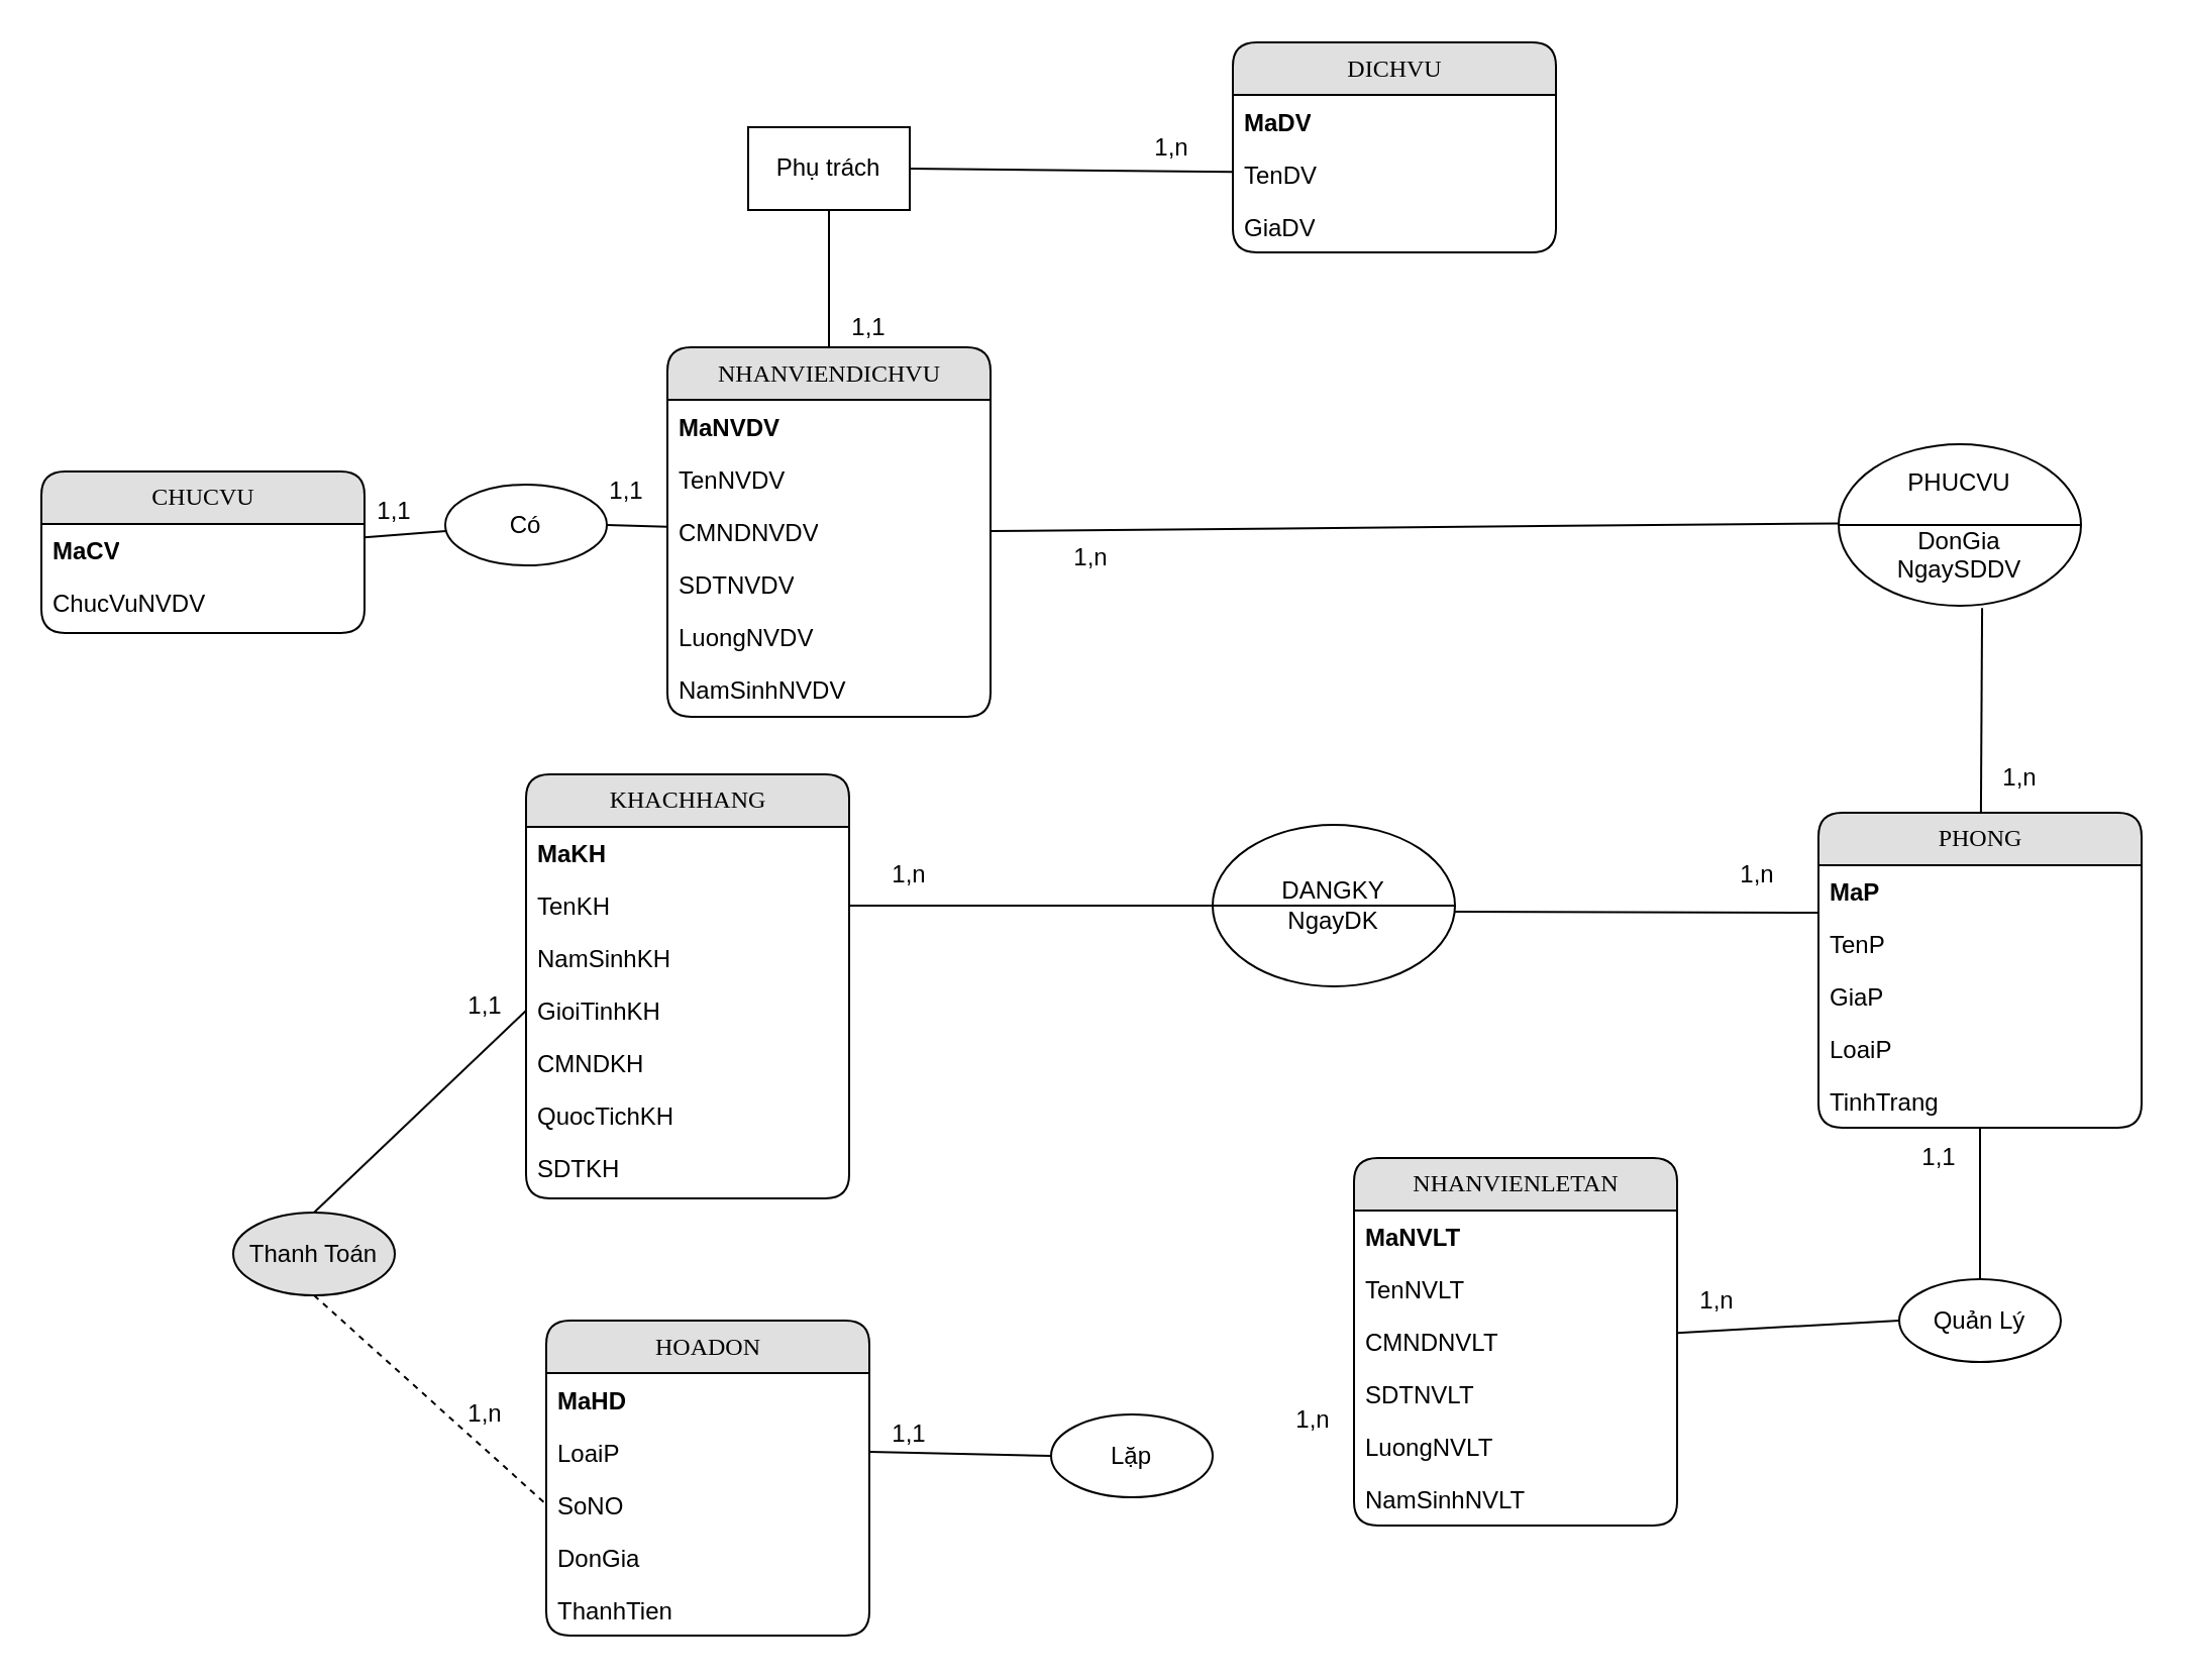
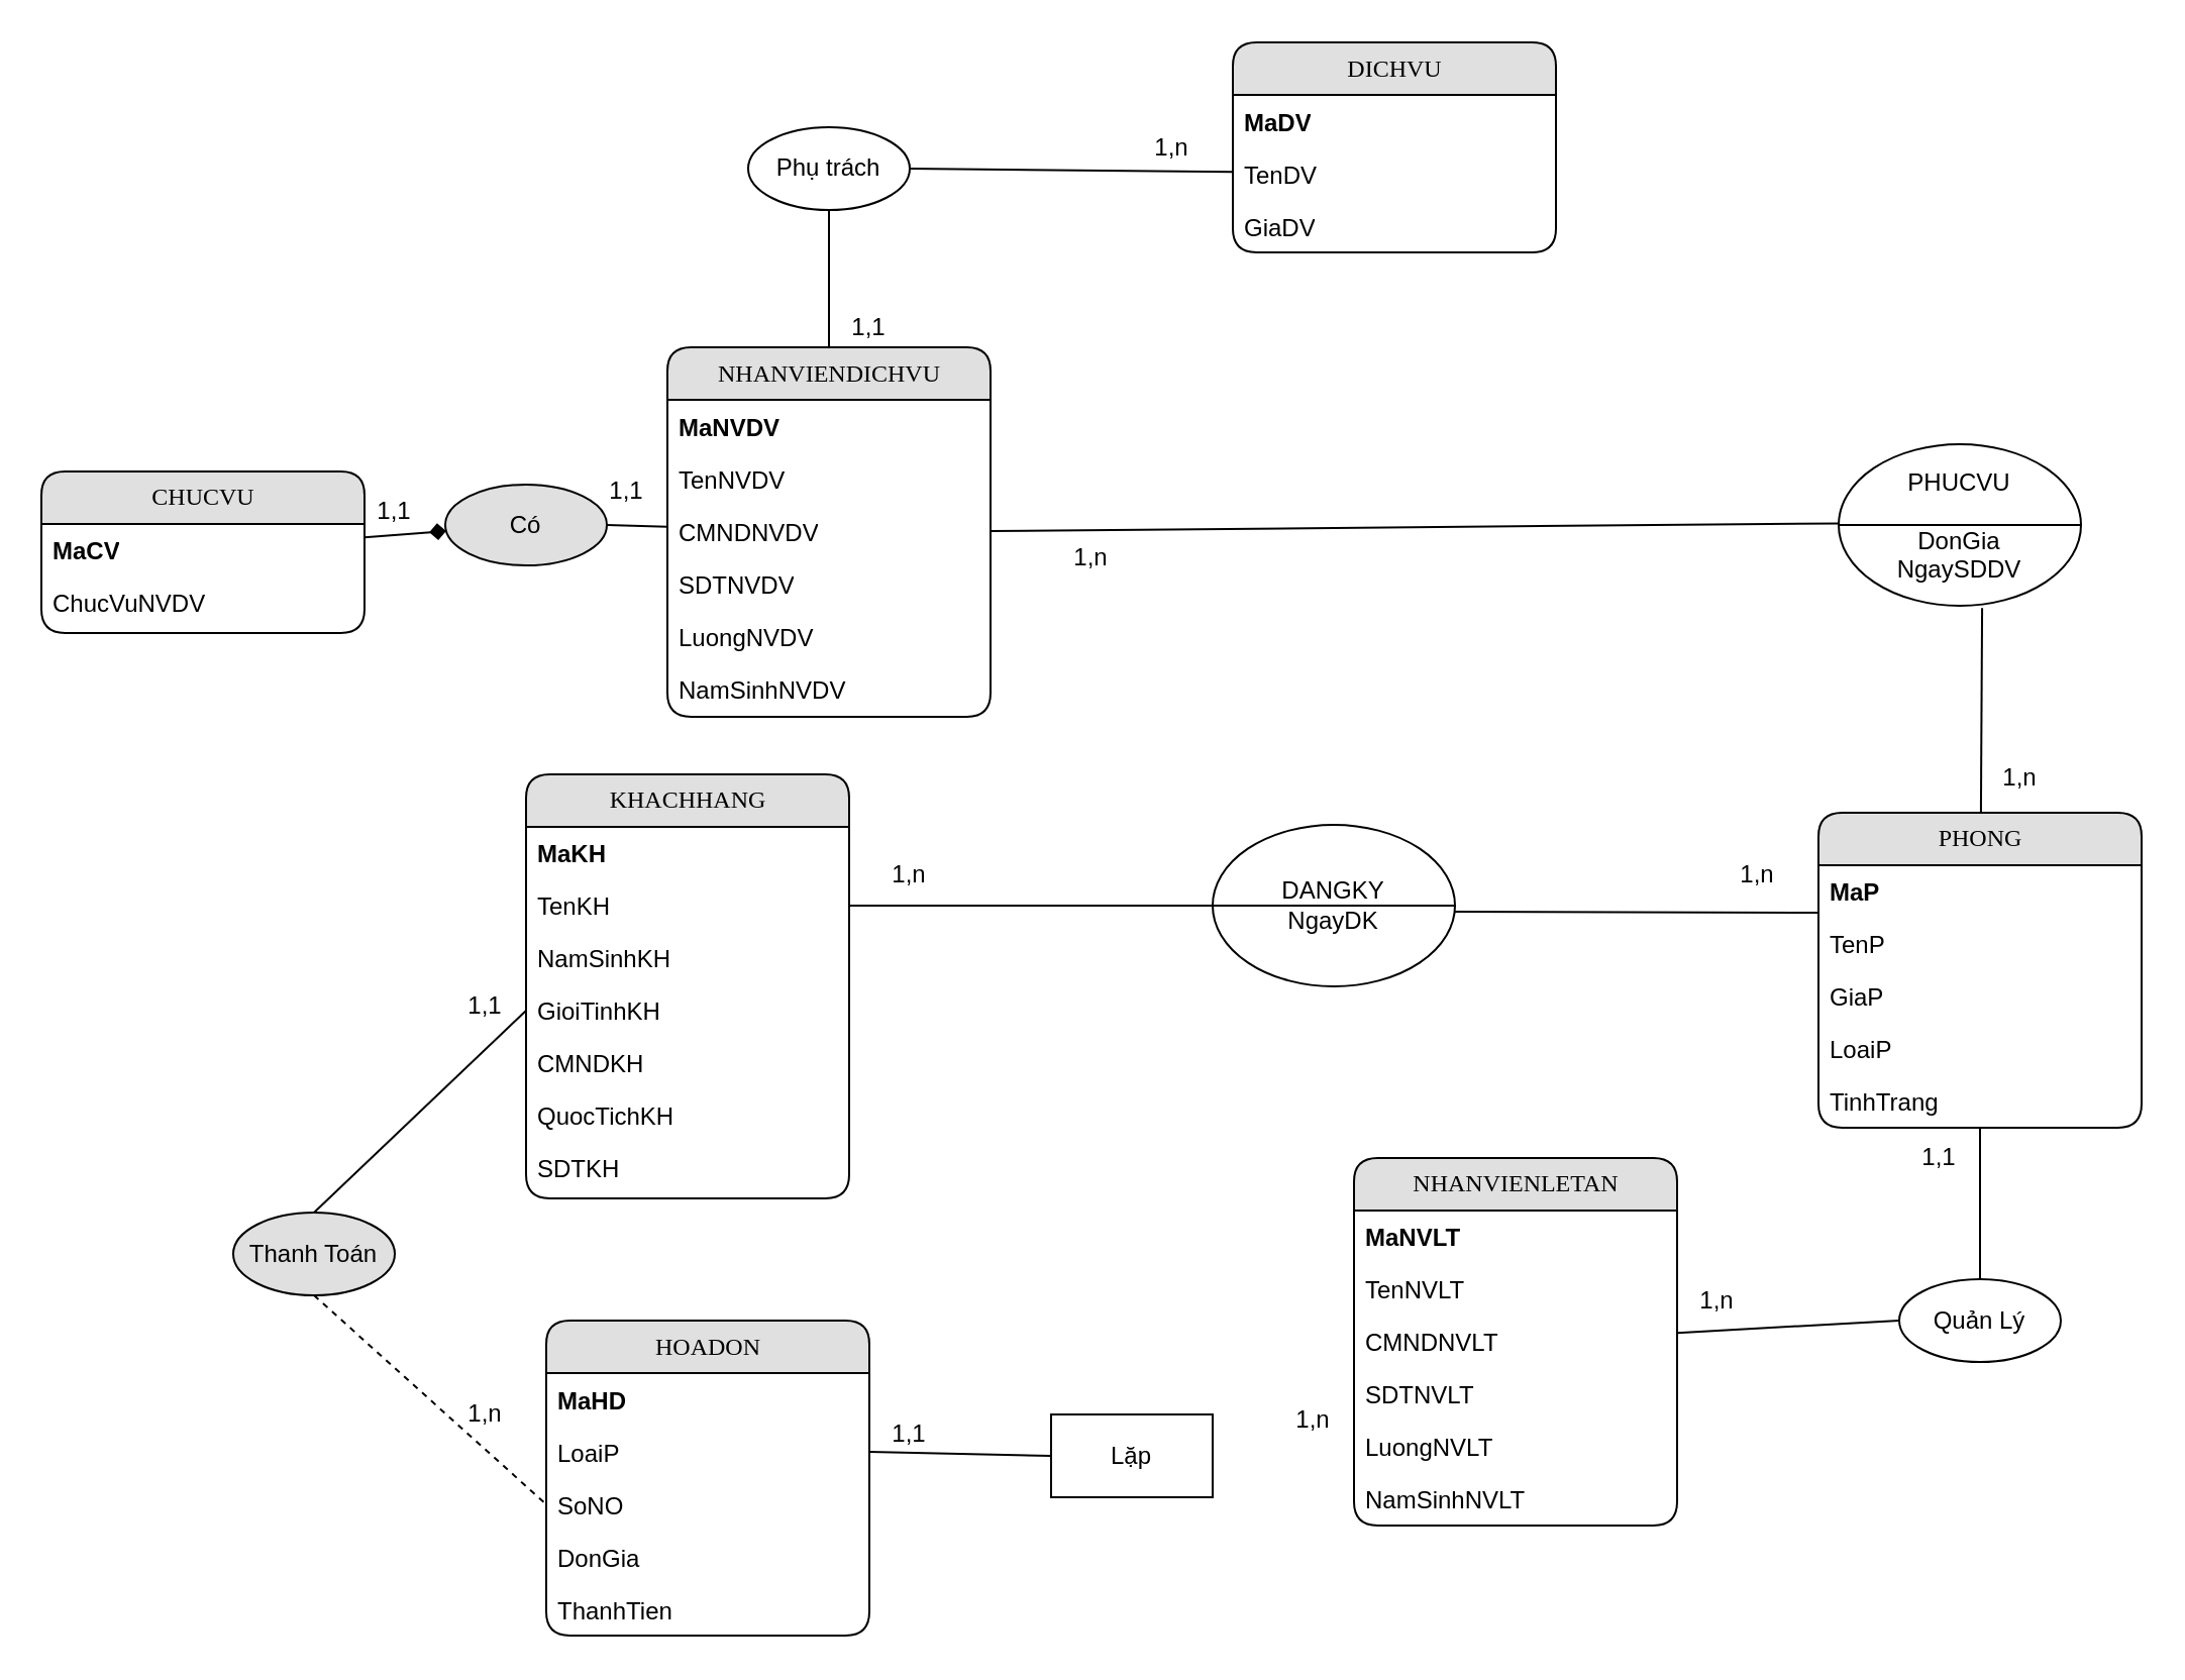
- <mxCell id="43" value="Phụ trách" style="whiteSpace=wrap;html=1;shadow=0;comic=0;strokeWidth=1;rounded=0;" vertex="1" parent="1"><mxGeometry x="370" y="62.5" width="80" height="41" as="geometry" /></mxCell>
+ <mxCell id="43" value="Phụ trách" style="ellipse;whiteSpace=wrap;html=1;rounded=1;shadow=0;comic=0;strokeWidth=1;" vertex="1" parent="1"><mxGeometry x="370" y="62.5" width="80" height="41" as="geometry" /></mxCell>
- <mxCell id="48" value="Có" style="ellipse;whiteSpace=wrap;html=1;rounded=1;shadow=0;comic=0;strokeWidth=1;" vertex="1" parent="1"><mxGeometry x="220" y="239.5" width="80" height="40" as="geometry" /></mxCell>
+ <mxCell id="48" value="Có" style="ellipse;whiteSpace=wrap;html=1;rounded=1;shadow=0;comic=0;strokeWidth=1;fillColor=#e0e0e0;" vertex="1" parent="1"><mxGeometry x="220" y="239.5" width="80" height="40" as="geometry" /></mxCell>
- <mxCell id="49" value="" style="endArrow=none;html=1;" edge="1" parent="1" source="41" target="48"><mxGeometry width="50" height="50" relative="1" as="geometry"><mxPoint x="20" y="773" as="sourcePoint" /><mxPoint x="70" y="723" as="targetPoint" /></mxGeometry></mxCell>
+ <mxCell id="49" value="" style="endArrow=diamond;html=1;" edge="1" parent="1" source="41" target="48"><mxGeometry width="50" height="50" relative="1" as="geometry"><mxPoint x="20" y="773" as="sourcePoint" /><mxPoint x="70" y="723" as="targetPoint" /></mxGeometry></mxCell>
- <mxCell id="64" value="Lặp" style="ellipse;whiteSpace=wrap;html=1;rounded=1;shadow=0;comic=0;strokeWidth=1;" vertex="1" parent="1"><mxGeometry x="520" y="700" width="80" height="41" as="geometry" /></mxCell>
+ <mxCell id="64" value="Lặp" style="whiteSpace=wrap;html=1;shadow=0;comic=0;strokeWidth=1;rounded=0;" vertex="1" parent="1"><mxGeometry x="520" y="700" width="80" height="41" as="geometry" /></mxCell>
